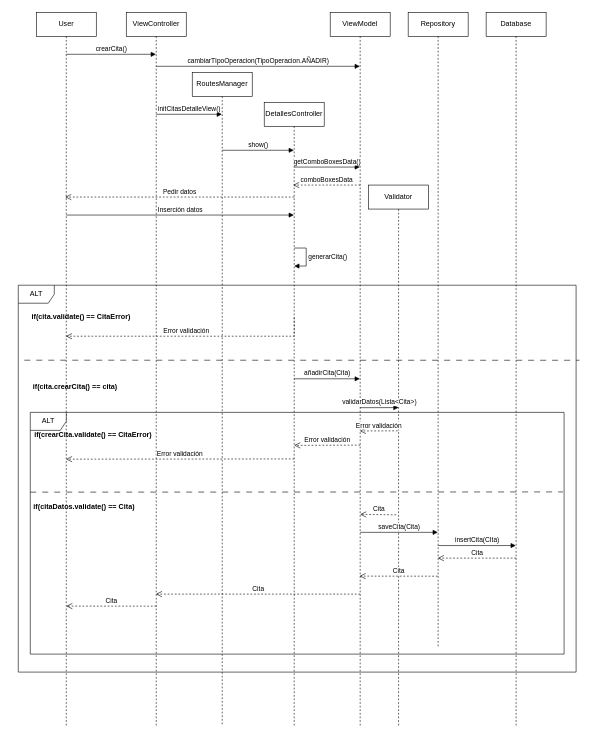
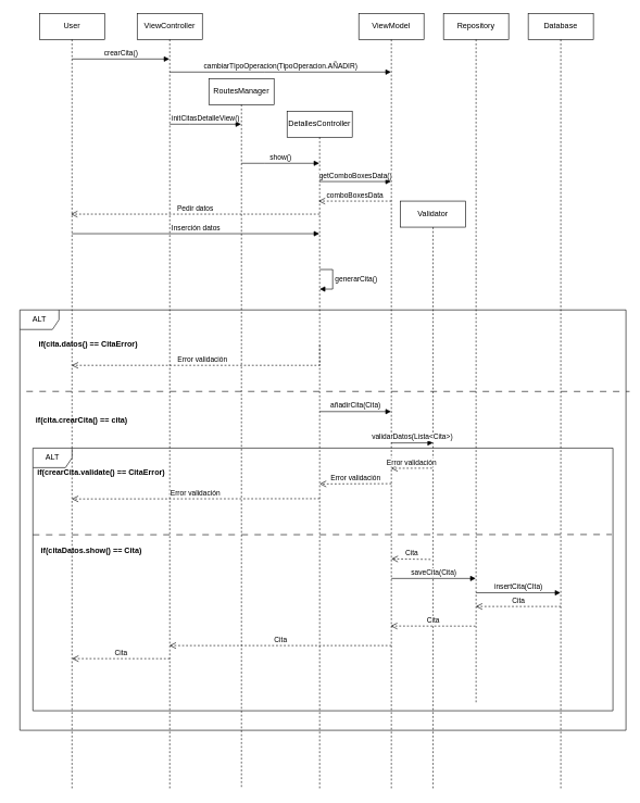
- <mxCell id="34" value="&lt;b&gt;if(cita.validate() == CitaError)&lt;/b&gt;" style="text;html=1;strokeColor=none;fillColor=none;align=center;verticalAlign=middle;whiteSpace=wrap;rounded=0;" parent="1" vertex="1"><mxGeometry x="50" y="512.5" width="170" height="30" as="geometry" /></mxCell>
+ <mxCell id="34" value="&lt;b&gt;if(cita.datos() == CitaError)&lt;/b&gt;" style="text;html=1;strokeColor=none;fillColor=none;align=center;verticalAlign=middle;whiteSpace=wrap;rounded=0;" parent="1" vertex="1"><mxGeometry x="50" y="512.5" width="170" height="30" as="geometry" /></mxCell>
- <mxCell id="37" value="&lt;b&gt;if(citaDatos.validate() == Cita)&lt;/b&gt;" style="text;html=1;strokeColor=none;fillColor=none;align=center;verticalAlign=middle;whiteSpace=wrap;rounded=0;" parent="1" vertex="1"><mxGeometry x="50" y="830" width="180" height="30" as="geometry" /></mxCell>
+ <mxCell id="37" value="&lt;b&gt;if(citaDatos.show() == Cita)&lt;/b&gt;" style="text;html=1;strokeColor=none;fillColor=none;align=center;verticalAlign=middle;whiteSpace=wrap;rounded=0;" parent="1" vertex="1"><mxGeometry x="50" y="830" width="180" height="30" as="geometry" /></mxCell>
